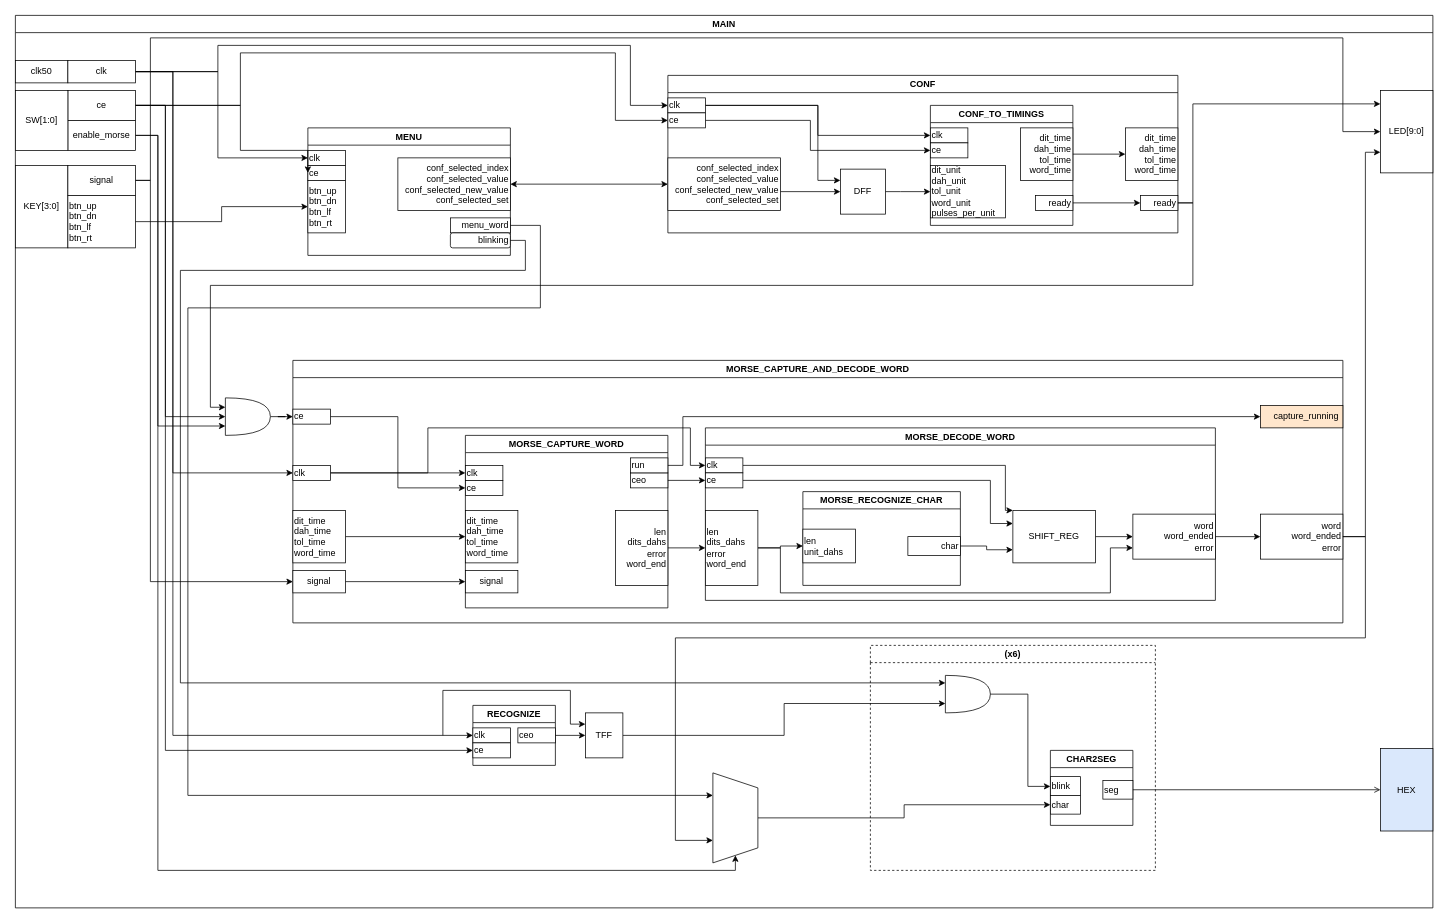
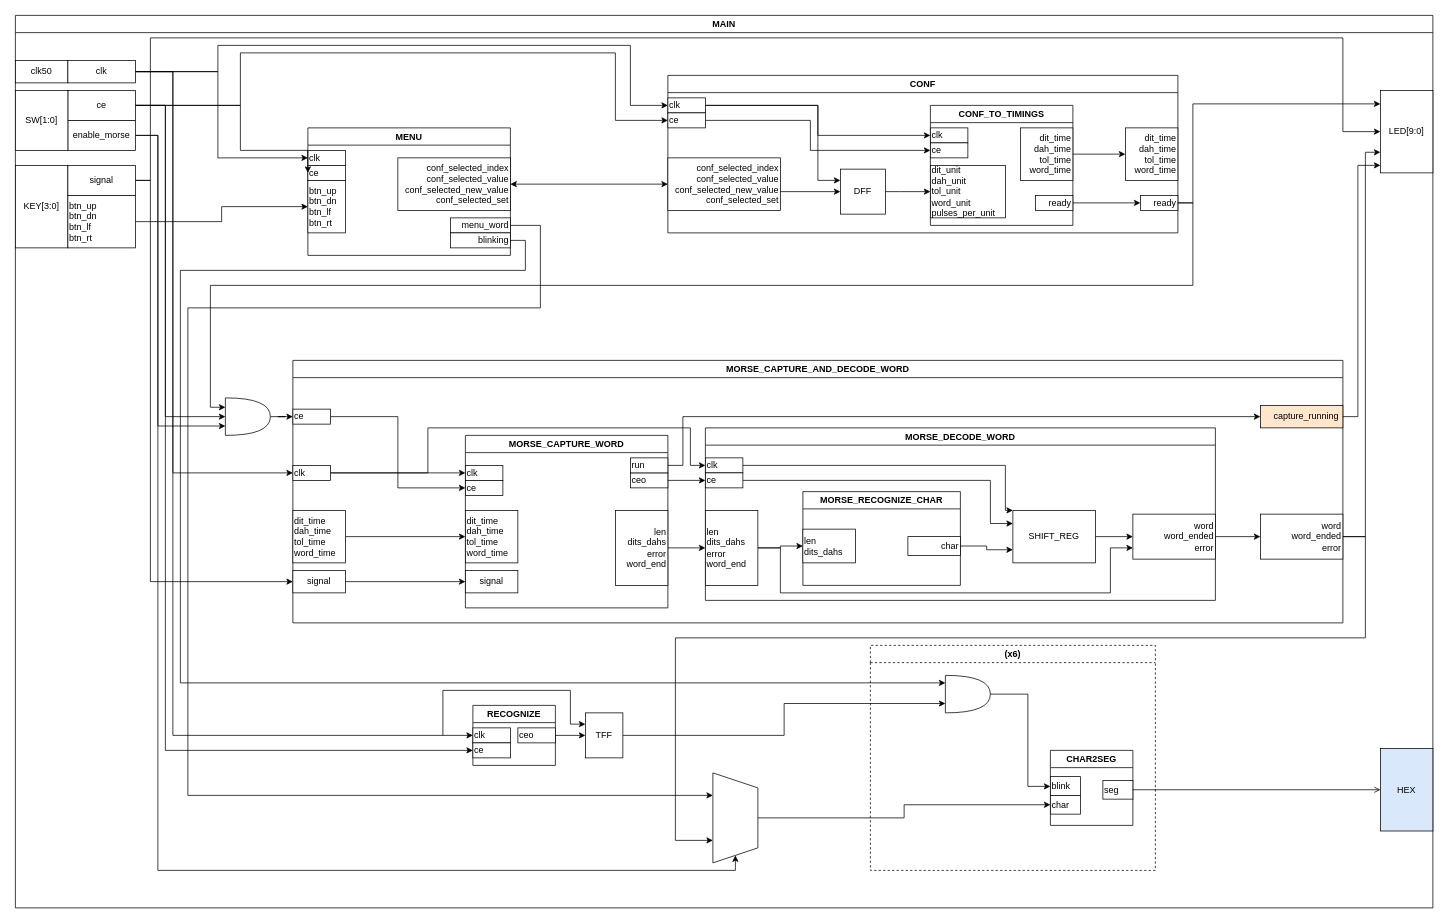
+ <mxCell id="119" style="edgeStyle=orthogonalEdgeStyle;rounded=0;orthogonalLoop=1;jettySize=auto;html=1;entryX=0;entryY=0.909;entryDx=0;entryDy=0;entryPerimeter=0;fontFamily=Helvetica;fontSize=12;fontColor=default;" parent="2" source="58" target="116" edge="1"><mxGeometry relative="1" as="geometry"><Array as="points"><mxPoint x="1790" y="535" /><mxPoint x="1790" y="200" /></Array></mxGeometry></mxCell>
- <mxCell id="28" value="blinking" style="whiteSpace=wrap;html=1;align=right;rounded=1;" parent="23" vertex="1"><mxGeometry x="190" y="140" width="80" height="20" as="geometry" /></mxCell>
+ <mxCell id="28" value="blinking" style="rounded=0;whiteSpace=wrap;html=1;align=right;" parent="23" vertex="1"><mxGeometry x="190" y="140" width="80" height="20" as="geometry" /></mxCell>
- <mxCell id="41" value="&lt;div align=&quot;left&quot;&gt;len&lt;/div&gt;&lt;div align=&quot;left&quot;&gt;unit_dahs&lt;br&gt;&lt;/div&gt;" style="rounded=0;whiteSpace=wrap;html=1;align=left;" parent="40" vertex="1"><mxGeometry y="50" width="70" height="45" as="geometry" /></mxCell>
+ <mxCell id="41" value="&lt;div align=&quot;left&quot;&gt;len&lt;/div&gt;&lt;div align=&quot;left&quot;&gt;dits_dahs&lt;br&gt;&lt;/div&gt;" style="rounded=0;whiteSpace=wrap;html=1;align=left;" parent="40" vertex="1"><mxGeometry y="50" width="70" height="45" as="geometry" /></mxCell>
